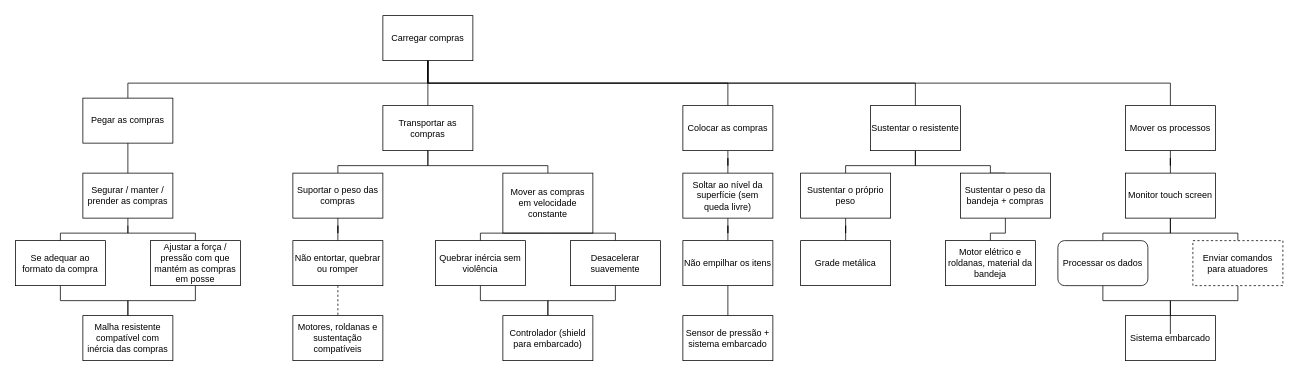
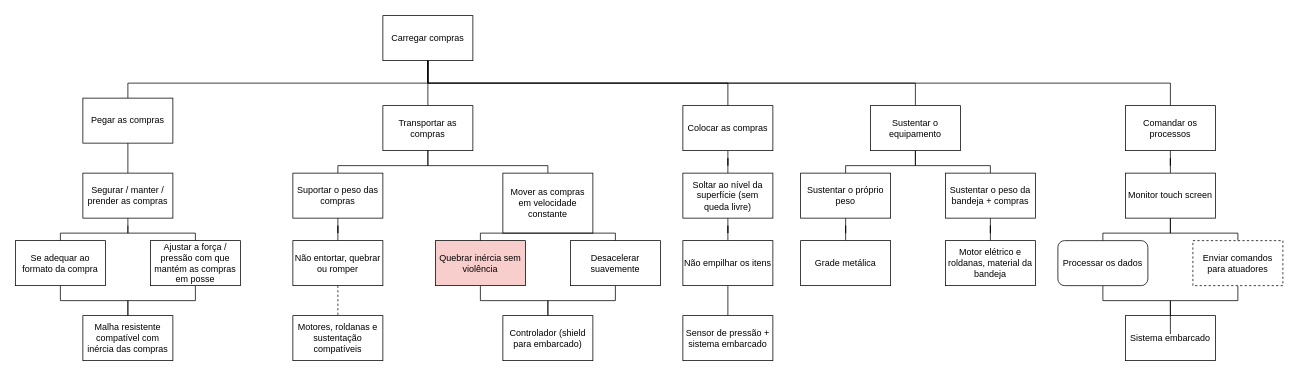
- <mxCell id="39" value="Sustentar o resistente" style="whiteSpace=wrap;html=1;" vertex="1" parent="1"><mxGeometry x="1160" y="140" width="120" height="60" as="geometry" /></mxCell>
+ <mxCell id="39" value="Sustentar o equipamento" style="whiteSpace=wrap;html=1;" vertex="1" parent="1"><mxGeometry x="1160" y="140" width="120" height="60" as="geometry" /></mxCell>
- <mxCell id="45" value="Mover os processos" style="whiteSpace=wrap;html=1;" vertex="1" parent="1"><mxGeometry x="1500" y="140" width="120" height="60" as="geometry" /></mxCell>
+ <mxCell id="45" value="Comandar os processos" style="whiteSpace=wrap;html=1;" vertex="1" parent="1"><mxGeometry x="1500" y="140" width="120" height="60" as="geometry" /></mxCell>
- <mxCell id="43" value="Sustentar o peso da bandeja + compras" style="whiteSpace=wrap;html=1;" vertex="1" parent="1"><mxGeometry x="1280" y="230" width="120" height="60" as="geometry" /></mxCell>
+ <mxCell id="43" value="Sustentar o peso da bandeja + compras" style="whiteSpace=wrap;html=1;" vertex="1" parent="1"><mxGeometry x="1260" y="230" width="120" height="60" as="geometry" /></mxCell>
- <mxCell id="29" value="Quebrar inércia sem violência" style="whiteSpace=wrap;html=1;" parent="1" vertex="1"><mxGeometry x="580" y="320" width="120" height="60" as="geometry" /></mxCell>
+ <mxCell id="29" value="Quebrar inércia sem violência" style="whiteSpace=wrap;html=1;fillColor=#f8cecc;" parent="1" vertex="1"><mxGeometry x="580" y="320" width="120" height="60" as="geometry" /></mxCell>
